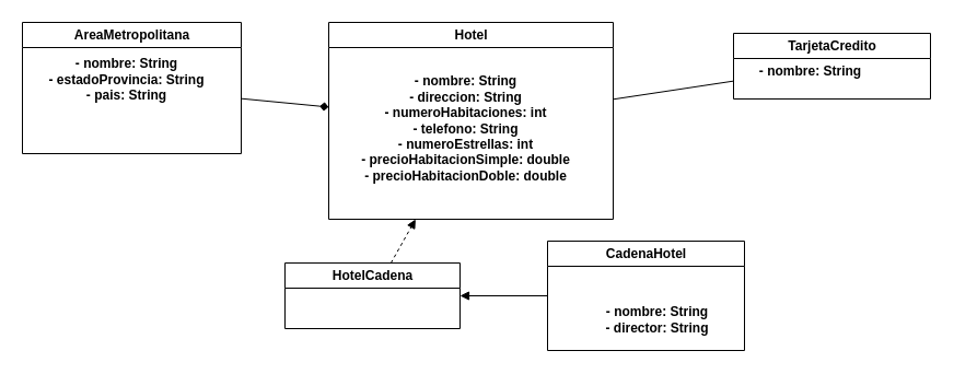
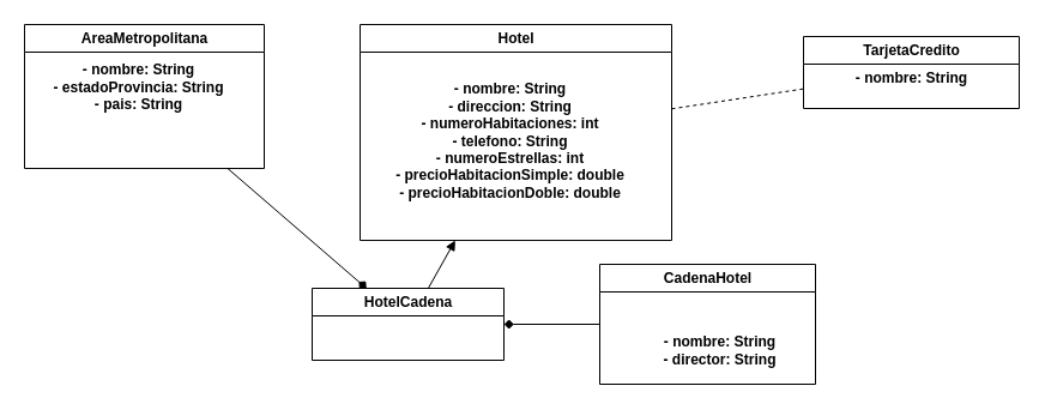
- <mxCell id="10" value="&lt;span style=&quot;font-weight: 700;&quot;&gt;- nombre: String&lt;/span&gt;" style="text;html=1;align=center;verticalAlign=middle;resizable=0;points=[];autosize=1;strokeColor=none;fillColor=none;" vertex="1" parent="9"><mxGeometry x="10" y="20" width="120" height="30" as="geometry" /></mxCell>
+ <mxCell id="10" value="&lt;span style=&quot;font-weight: 700;&quot;&gt;- nombre: String&lt;/span&gt;" style="text;html=1;align=center;verticalAlign=middle;resizable=0;points=[];autosize=1;strokeColor=none;fillColor=none;" vertex="1" parent="9"><mxGeometry x="30" y="20" width="120" height="30" as="geometry" /></mxCell>
- <mxCell id="14" style="dashed=0;endArrow=none;" edge="1" parent="1" source="4" target="9"><mxGeometry relative="1" as="geometry" /></mxCell>
+ <mxCell id="14" style="dashed=1;endArrow=none;" edge="1" parent="1" source="4" target="9"><mxGeometry relative="1" as="geometry" /></mxCell>
- <mxCell id="11" style="endArrow=diamond;dashed=0;" edge="1" parent="1" source="2" target="4"><mxGeometry relative="1" as="geometry" /></mxCell>
+ <mxCell id="11" style="endArrow=diamond;dashed=0;" edge="1" parent="1" source="2" target="6"><mxGeometry relative="1" as="geometry" /></mxCell>
- <mxCell id="12" style="endArrow=block;endFill=1;dashed=1;" edge="1" parent="1" source="6" target="4"><mxGeometry relative="1" as="geometry" /></mxCell>
+ <mxCell id="12" style="endArrow=block;endFill=1;" edge="1" parent="1" source="6" target="4"><mxGeometry relative="1" as="geometry" /></mxCell>
- <mxCell id="13" style="endArrow=block;endFill=1;" edge="1" parent="1" source="7" target="6"><mxGeometry relative="1" as="geometry" /></mxCell>
+ <mxCell id="13" style="endArrow=diamond;endFill=1;" edge="1" parent="1" source="7" target="6"><mxGeometry relative="1" as="geometry" /></mxCell>
